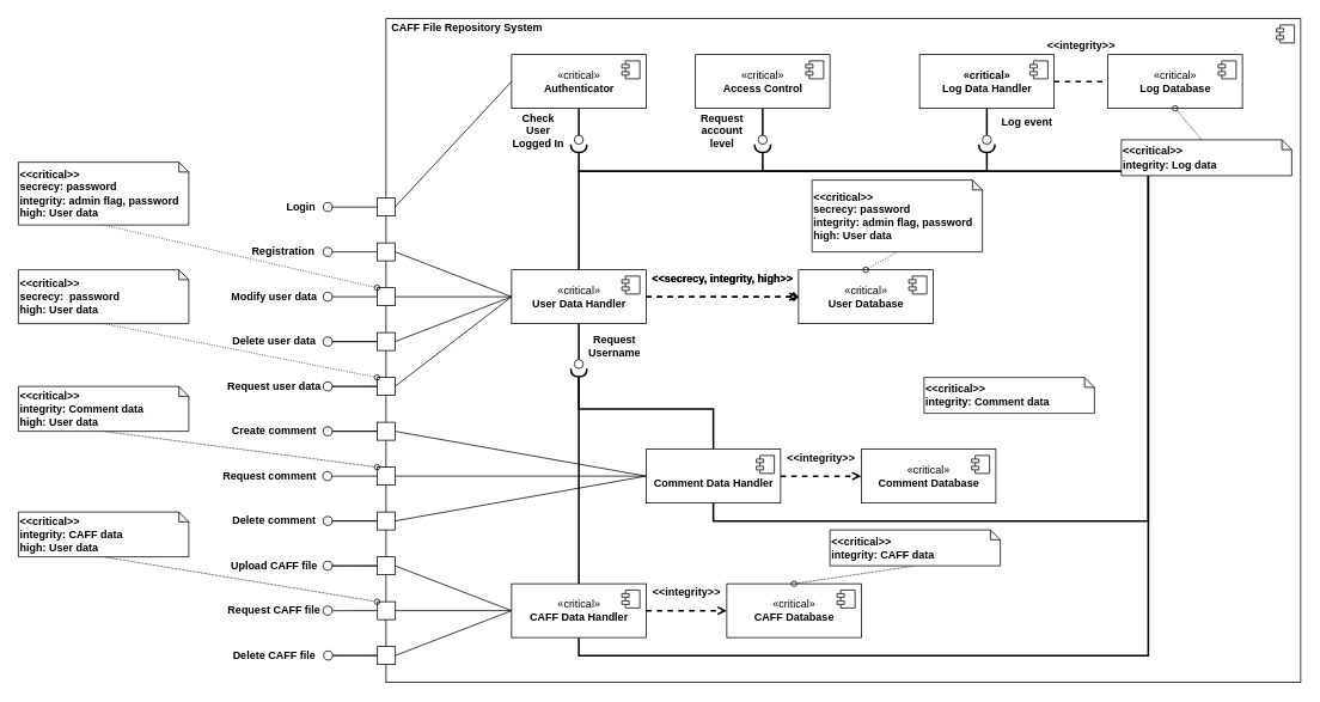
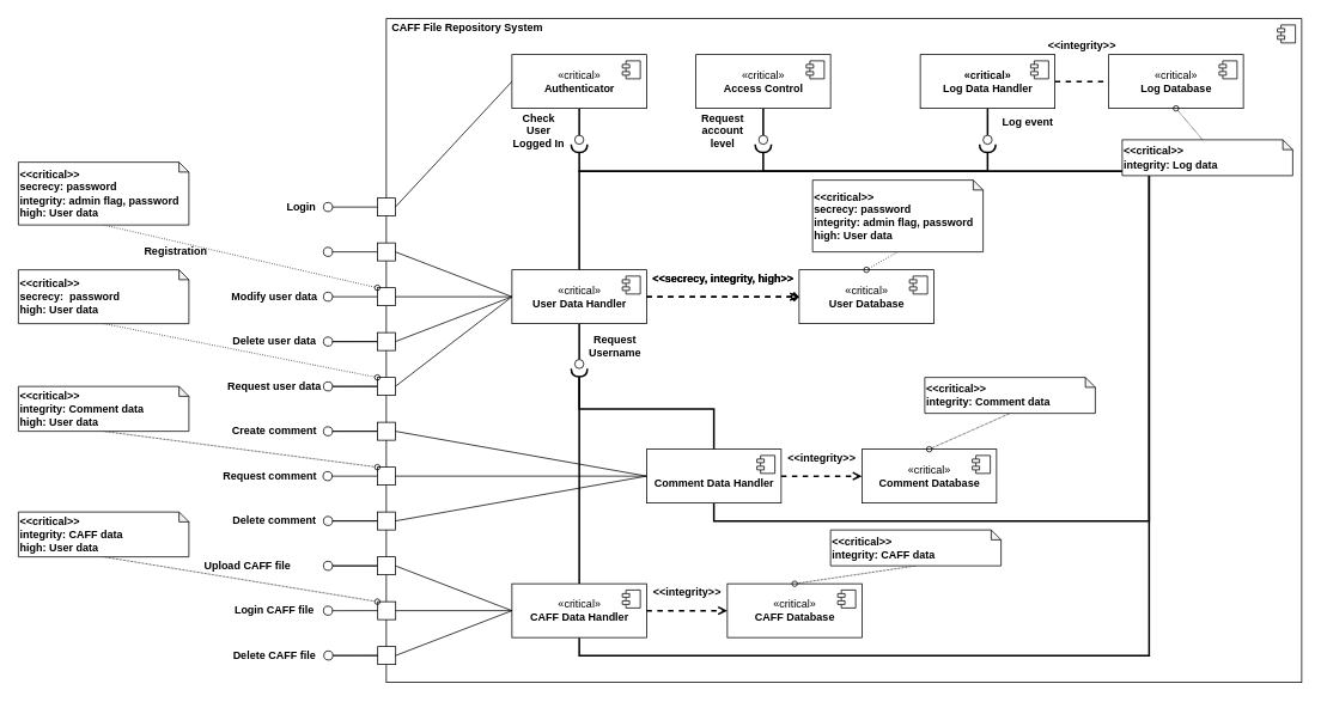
- <mxCell id="36" value="Registration" style="text;html=1;align=center;verticalAlign=middle;resizable=0;points=[];autosize=1;strokeColor=none;fillColor=none;fontStyle=1" parent="1" vertex="1"><mxGeometry x="269.58" y="270" width="90" height="20" as="geometry" /></mxCell>
+ <mxCell id="36" value="Registration" style="text;html=1;align=center;verticalAlign=middle;resizable=0;points=[];autosize=1;strokeColor=none;fillColor=none;fontStyle=1" parent="1" vertex="1"><mxGeometry x="149.58" y="270" width="90" height="20" as="geometry" /></mxCell>
+ <mxCell id="143" style="edgeStyle=none;rounded=0;orthogonalLoop=1;jettySize=auto;html=1;exitX=0.5;exitY=1;exitDx=0;exitDy=0;exitPerimeter=0;entryX=0.5;entryY=0;entryDx=0;entryDy=0;dashed=1;dashPattern=1 1;endArrow=oval;endFill=0;strokeWidth=1;" parent="1" source="144" target="22" edge="1"><mxGeometry relative="1" as="geometry" /></mxCell>
- <mxCell id="84" value="Upload CAFF file" style="text;html=1;align=center;verticalAlign=middle;resizable=0;points=[];autosize=1;strokeColor=none;fillColor=none;fontStyle=1" parent="1" vertex="1"><mxGeometry x="249.58" y="620" width="110" height="20" as="geometry" /></mxCell>
+ <mxCell id="84" value="Upload CAFF file" style="text;html=1;align=center;verticalAlign=middle;resizable=0;points=[];autosize=1;strokeColor=none;fillColor=none;fontStyle=1" parent="1" vertex="1"><mxGeometry x="219.58" y="620" width="110" height="20" as="geometry" /></mxCell>
- <mxCell id="85" value="Request CAFF file" style="text;html=1;align=center;verticalAlign=middle;resizable=0;points=[];autosize=1;strokeColor=none;fillColor=none;fontStyle=1" parent="1" vertex="1"><mxGeometry x="245" y="670" width="120" height="20" as="geometry" /></mxCell>
+ <mxCell id="85" value="Login CAFF file" style="text;html=1;align=center;verticalAlign=middle;resizable=0;points=[];autosize=1;strokeColor=none;fillColor=none;fontStyle=1" parent="1" vertex="1"><mxGeometry x="245" y="670" width="120" height="20" as="geometry" /></mxCell>
